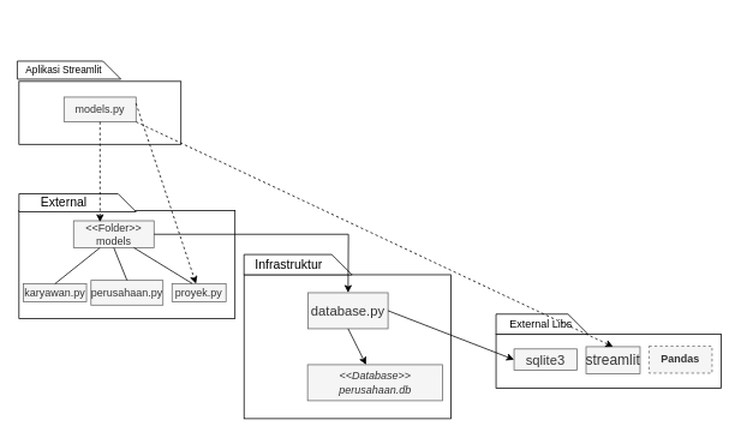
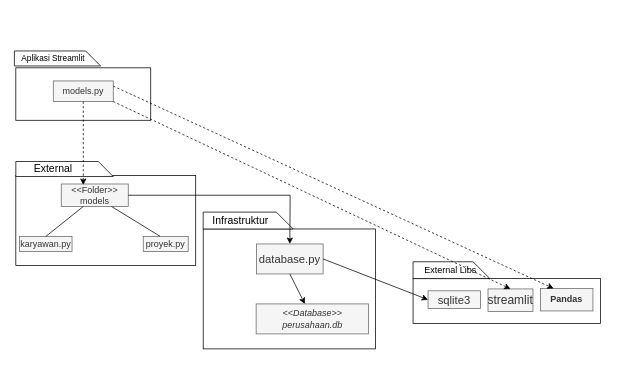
- <mxCell id="32" value="" style="endArrow=classic;html=1;rounded=0;exitX=1;exitY=0.25;exitDx=0;exitDy=0;dashed=1;strokeColor=default;" edge="1" parent="1" source="28" target="21"><mxGeometry width="50" height="50" relative="1" as="geometry"><mxPoint x="220" y="61" as="sourcePoint" /><mxPoint x="750" y="325" as="targetPoint" /></mxGeometry></mxCell>
+ <mxCell id="32" value="" style="endArrow=classic;html=1;rounded=0;exitX=1;exitY=0.25;exitDx=0;exitDy=0;entryX=0.25;entryY=0;entryDx=0;entryDy=0;dashed=1;strokeColor=default;" edge="1" parent="1" source="28" target="31"><mxGeometry width="50" height="50" relative="1" as="geometry"><mxPoint x="220" y="61" as="sourcePoint" /><mxPoint x="750" y="325" as="targetPoint" /></mxGeometry></mxCell>
- <mxCell id="23" value="" style="endArrow=none;html=1;rounded=0;entryX=0.5;entryY=1;entryDx=0;entryDy=0;exitX=0.5;exitY=0;exitDx=0;exitDy=0;" parent="1" source="20" target="18" edge="1"><mxGeometry width="50" height="50" relative="1" as="geometry"><mxPoint x="270" y="215" as="sourcePoint" /><mxPoint x="320" y="165" as="targetPoint" /></mxGeometry></mxCell>
- <mxCell id="20" value="&lt;font&gt;perusahaan.py&lt;/font&gt;" style="rounded=0;whiteSpace=wrap;html=1;fillColor=#f5f5f5;fontColor=#333333;strokeColor=#666666;" parent="1" vertex="1"><mxGeometry x="100" y="311.25" width="80" height="27.5" as="geometry" /></mxCell>
- <mxCell id="31" value="&lt;b&gt;Pandas&lt;/b&gt;" style="rounded=0;whiteSpace=wrap;html=1;fillColor=#f5f5f5;fontColor=#333333;strokeColor=#666666;dashed=1;" vertex="1" parent="1"><mxGeometry x="720" y="384.38" width="70" height="30" as="geometry" /></mxCell>
+ <mxCell id="31" value="&lt;b&gt;Pandas&lt;/b&gt;" style="rounded=0;whiteSpace=wrap;html=1;fillColor=#f5f5f5;fontColor=#333333;strokeColor=#666666;" vertex="1" parent="1"><mxGeometry x="720" y="384.38" width="70" height="30" as="geometry" /></mxCell>
